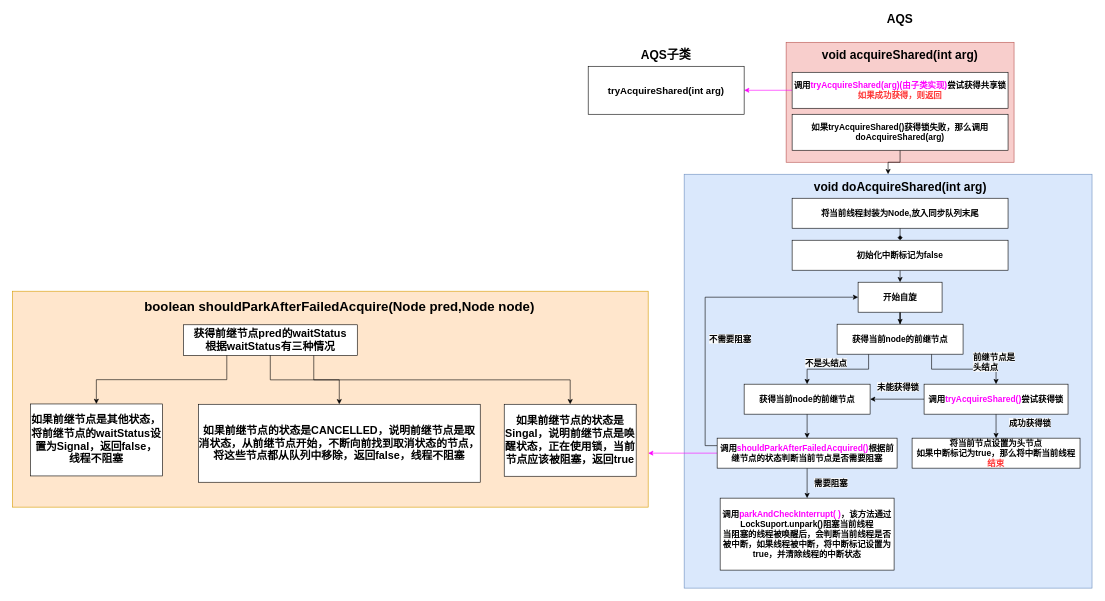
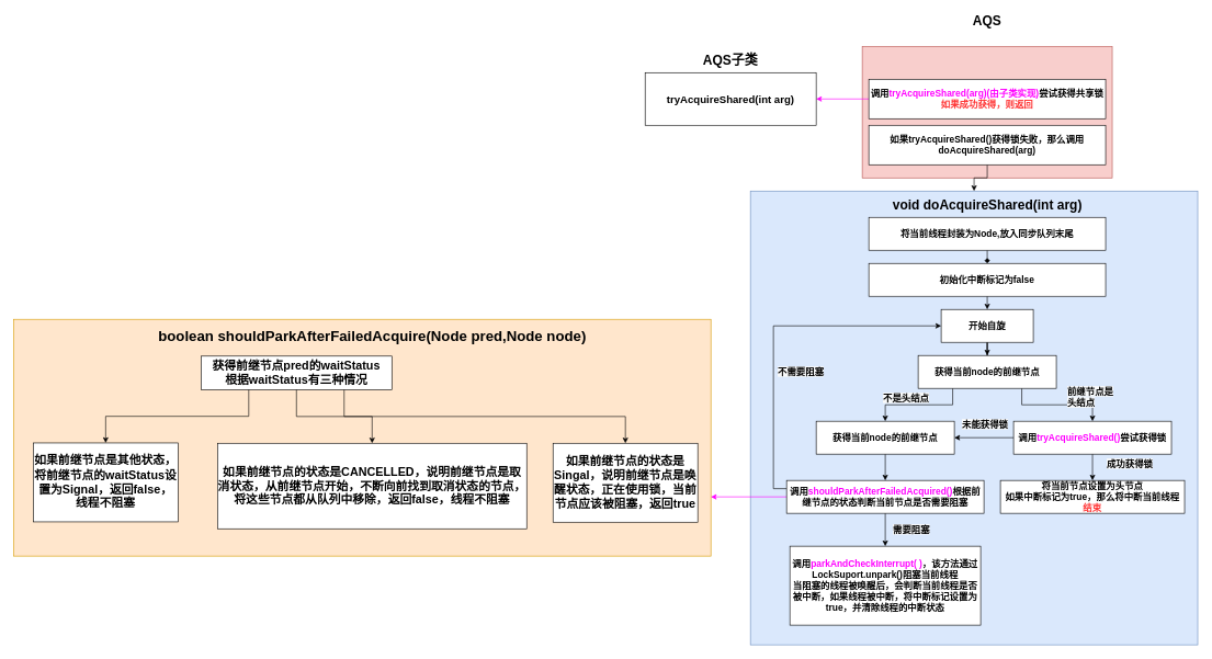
- <mxCell id="4" value="&lt;b&gt;&lt;font style=&quot;font-size: 20px&quot;&gt;void acquireShared(int arg)&lt;/font&gt;&lt;/b&gt;" style="text;html=1;strokeColor=none;fillColor=none;align=center;verticalAlign=middle;whiteSpace=wrap;rounded=0;" parent="1" vertex="1"><mxGeometry x="1355" y="80" width="290" height="20" as="geometry" /></mxCell>
